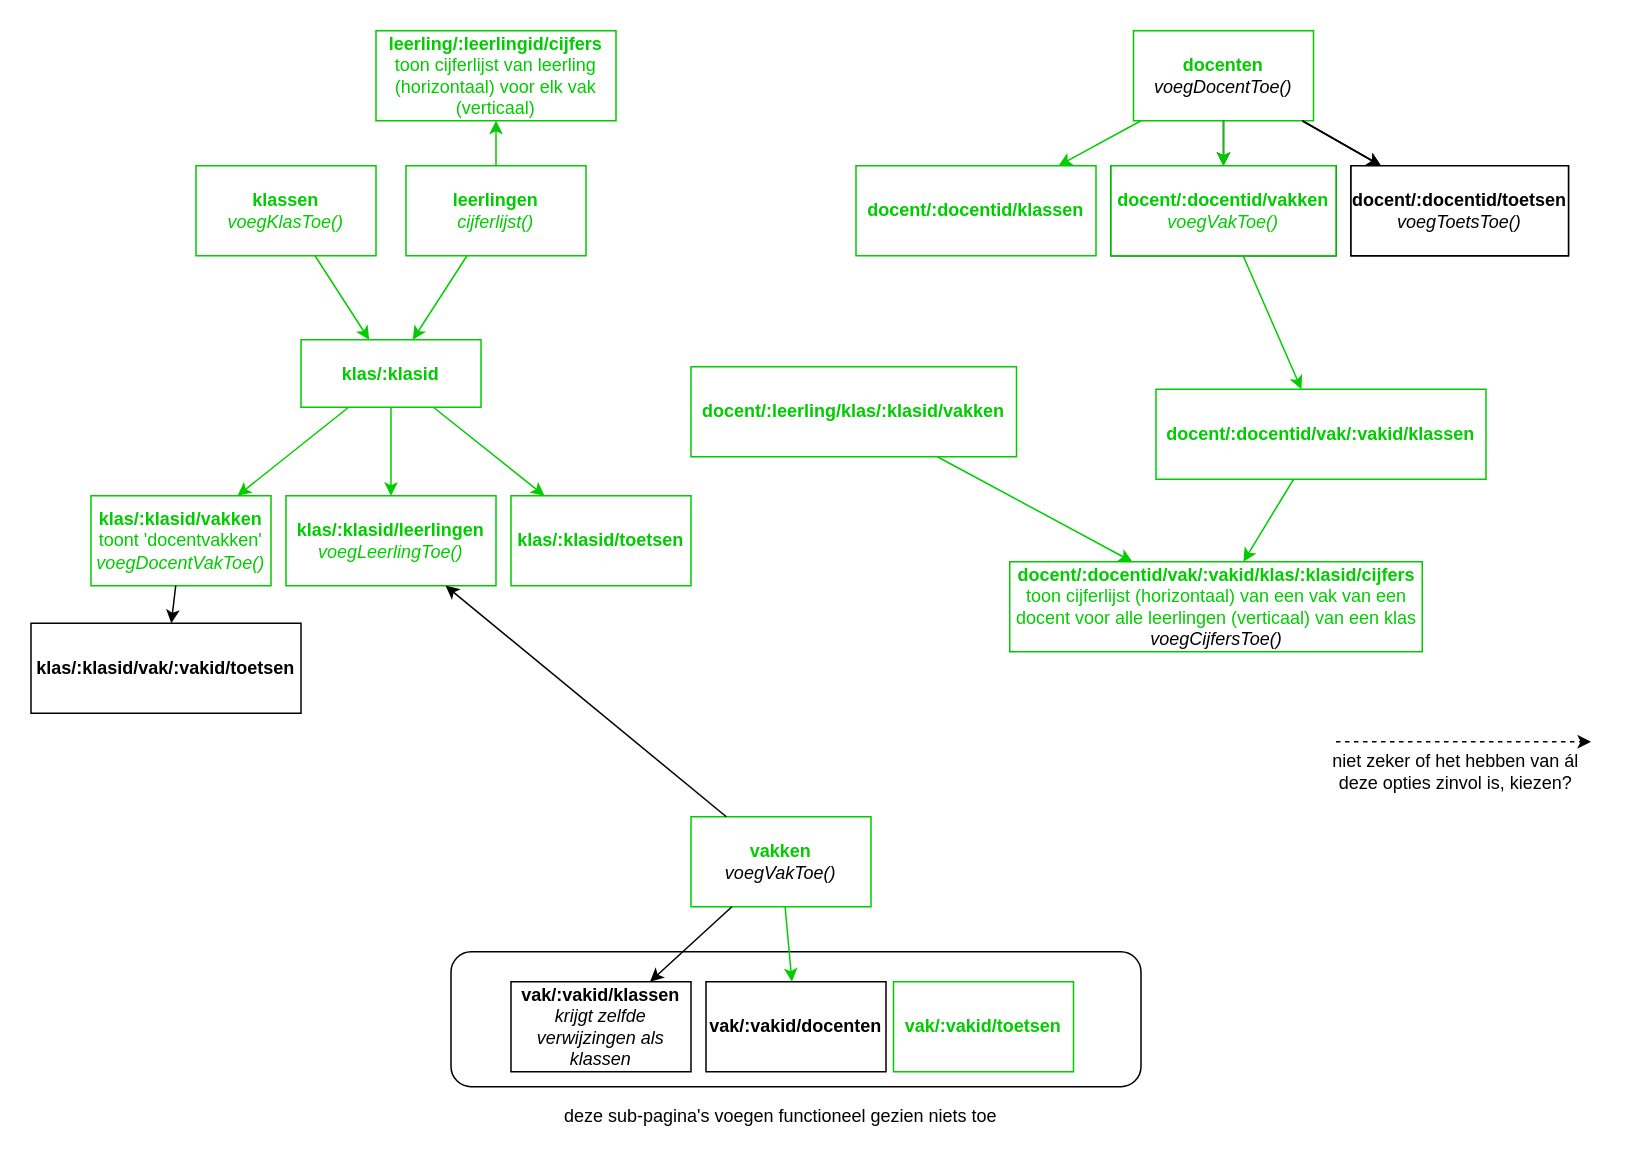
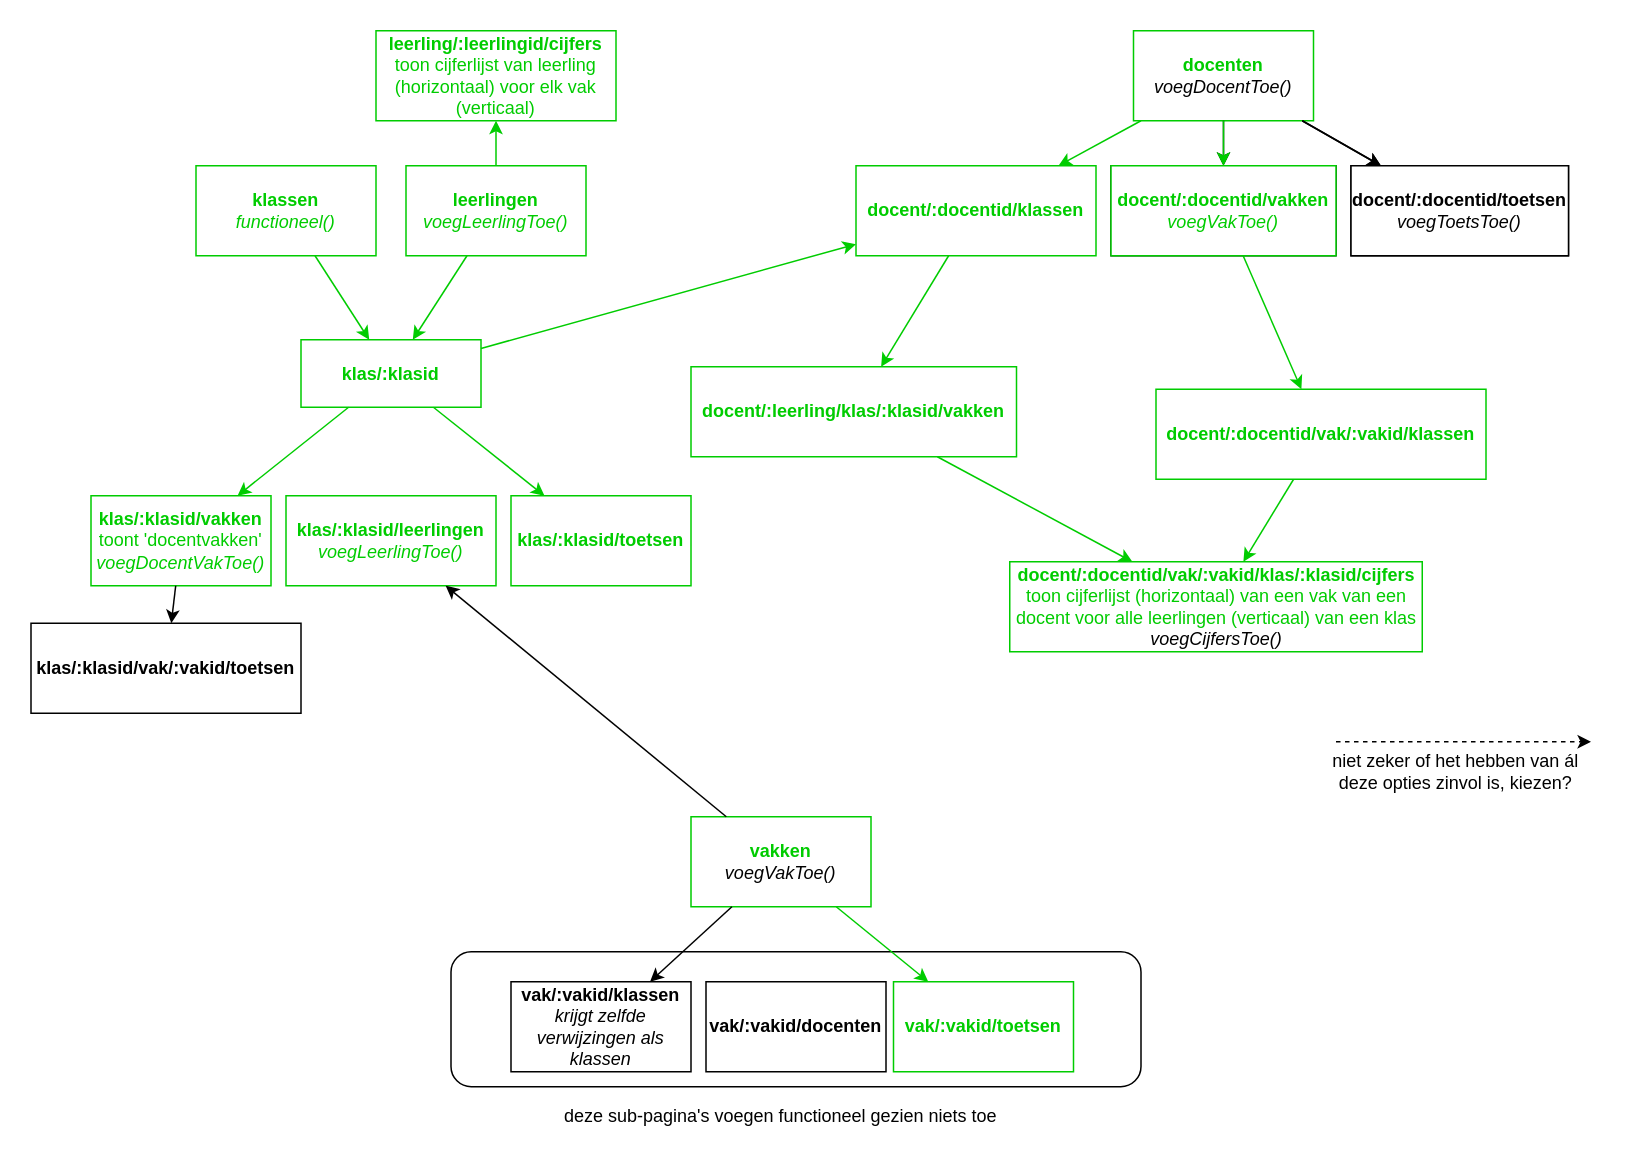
- <mxCell id="2" value="&lt;b&gt;&lt;font color=&quot;#00cc00&quot;&gt;klassen&lt;/font&gt;&lt;/b&gt;&lt;br&gt;&lt;i&gt;&lt;font color=&quot;#00cc00&quot;&gt;voegKlasToe()&lt;/font&gt;&lt;/i&gt;" style="rounded=0;whiteSpace=wrap;html=1;strokeColor=#00CC00;" parent="1" vertex="1"><mxGeometry x="130" y="110" width="120" height="60" as="geometry" /></mxCell>
+ <mxCell id="2" value="&lt;b&gt;&lt;font color=&quot;#00cc00&quot;&gt;klassen&lt;/font&gt;&lt;/b&gt;&lt;br&gt;&lt;i&gt;&lt;font color=&quot;#00cc00&quot;&gt;functioneel()&lt;/font&gt;&lt;/i&gt;" style="rounded=0;whiteSpace=wrap;html=1;strokeColor=#00CC00;" parent="1" vertex="1"><mxGeometry x="130" y="110" width="120" height="60" as="geometry" /></mxCell>
- <mxCell id="3" value="&lt;font color=&quot;#00cc00&quot;&gt;&lt;b&gt;leerlingen&lt;/b&gt;&lt;br&gt;&lt;/font&gt;&lt;i&gt;&lt;font color=&quot;#00cc00&quot;&gt;cijferlijst()&lt;/font&gt;&lt;/i&gt;" style="rounded=0;whiteSpace=wrap;html=1;strokeColor=#00CC00;" parent="1" vertex="1"><mxGeometry x="270" y="110" width="120" height="60" as="geometry" /></mxCell>
+ <mxCell id="3" value="&lt;font color=&quot;#00cc00&quot;&gt;&lt;b&gt;leerlingen&lt;/b&gt;&lt;br&gt;&lt;/font&gt;&lt;i&gt;&lt;font color=&quot;#00cc00&quot;&gt;voegLeerlingToe()&lt;/font&gt;&lt;/i&gt;" style="rounded=0;whiteSpace=wrap;html=1;strokeColor=#00CC00;" parent="1" vertex="1"><mxGeometry x="270" y="110" width="120" height="60" as="geometry" /></mxCell>
+ <mxCell id="44" value="" style="endArrow=none;html=1;startArrow=classic;startFill=1;strokeColor=#00CC00;" parent="1" source="43" target="17" edge="1"><mxGeometry width="50" height="50" relative="1" as="geometry"><mxPoint x="930" y="120" as="sourcePoint" /><mxPoint x="877.5" y="90" as="targetPoint" /></mxGeometry></mxCell>
- <mxCell id="32" value="" style="endArrow=classic;html=1;endFill=1;strokeColor=#00CC00;" parent="1" source="30" target="4" edge="1"><mxGeometry width="50" height="50" relative="1" as="geometry"><mxPoint x="332" y="270" as="sourcePoint" /><mxPoint x="350" y="320" as="targetPoint" /></mxGeometry></mxCell>
+ <mxCell id="32" value="" style="endArrow=classic;html=1;endFill=1;strokeColor=#00CC00;" parent="1" source="30" target="17" edge="1"><mxGeometry width="50" height="50" relative="1" as="geometry"><mxPoint x="332" y="270" as="sourcePoint" /><mxPoint x="350" y="320" as="targetPoint" /></mxGeometry></mxCell>
- <mxCell id="36" value="" style="endArrow=classic;html=1;strokeColor=#00CC00;" parent="1" source="14" target="24" edge="1"><mxGeometry width="50" height="50" relative="1" as="geometry"><mxPoint x="647.727" y="604" as="sourcePoint" /><mxPoint x="567.727" y="664" as="targetPoint" /></mxGeometry></mxCell>
+ <mxCell id="36" value="" style="endArrow=classic;html=1;strokeColor=#00CC00;" parent="1" source="14" target="35" edge="1"><mxGeometry width="50" height="50" relative="1" as="geometry"><mxPoint x="647.727" y="604" as="sourcePoint" /><mxPoint x="567.727" y="664" as="targetPoint" /></mxGeometry></mxCell>
